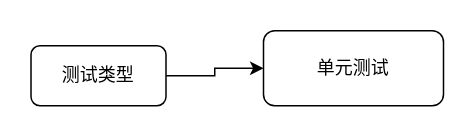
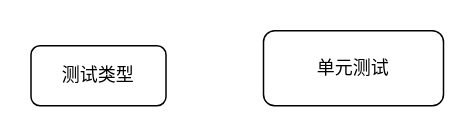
- <mxCell id="2" value="" style="edgeStyle=orthogonalEdgeStyle;rounded=0;orthogonalLoop=1;jettySize=auto;html=1;" edge="1" parent="1" source="3" target="4"><mxGeometry relative="1" as="geometry" /></mxCell>
